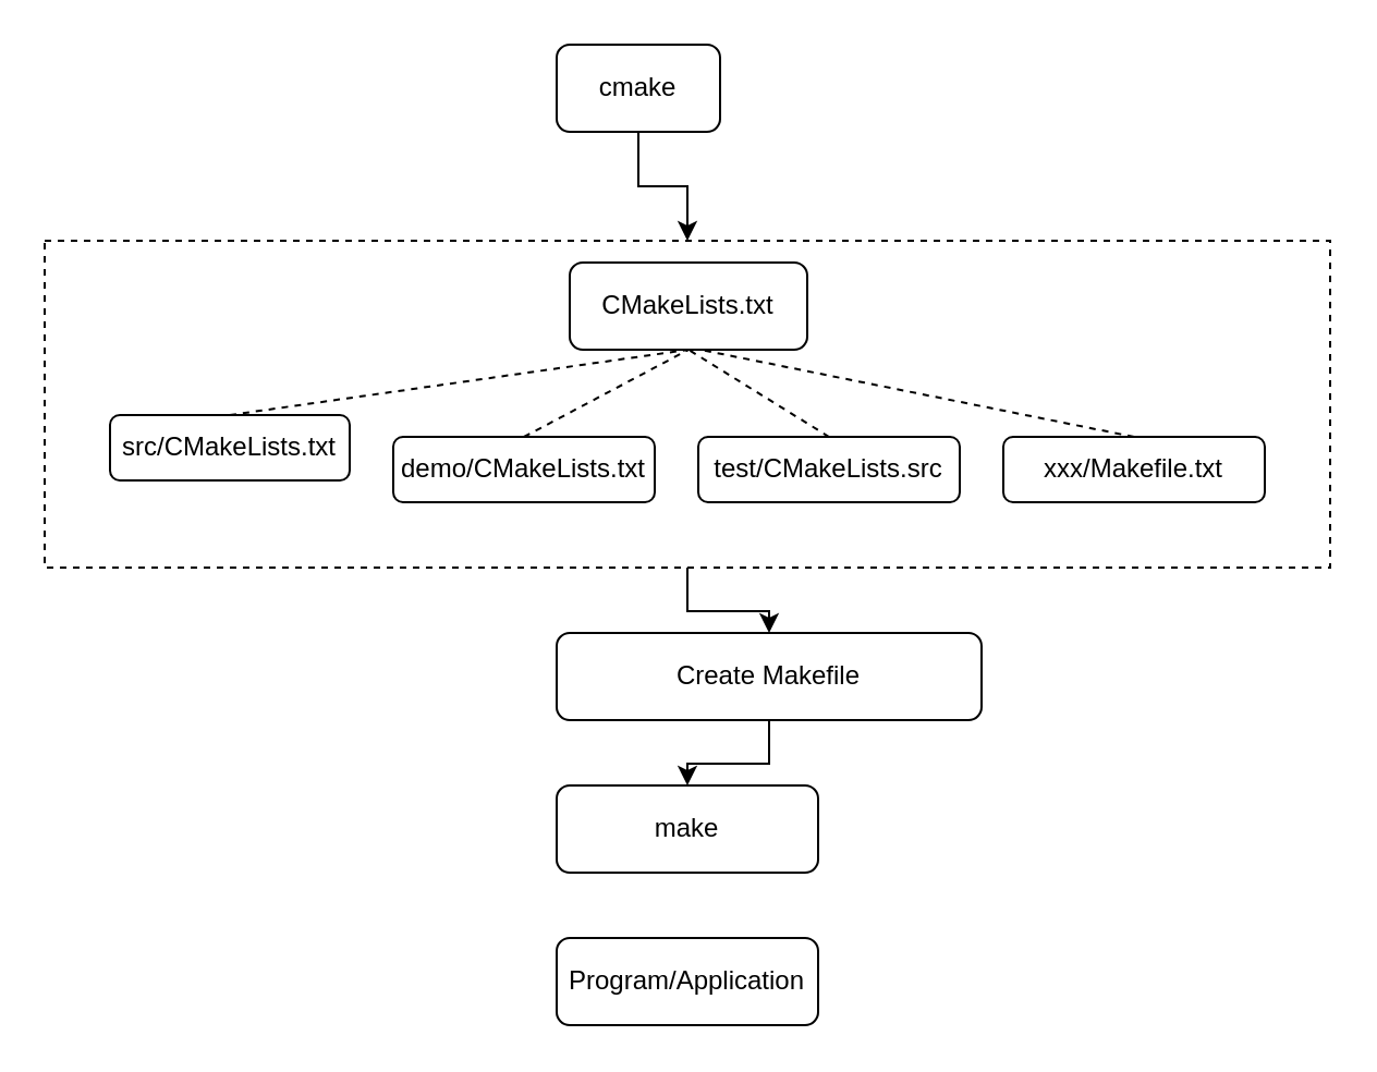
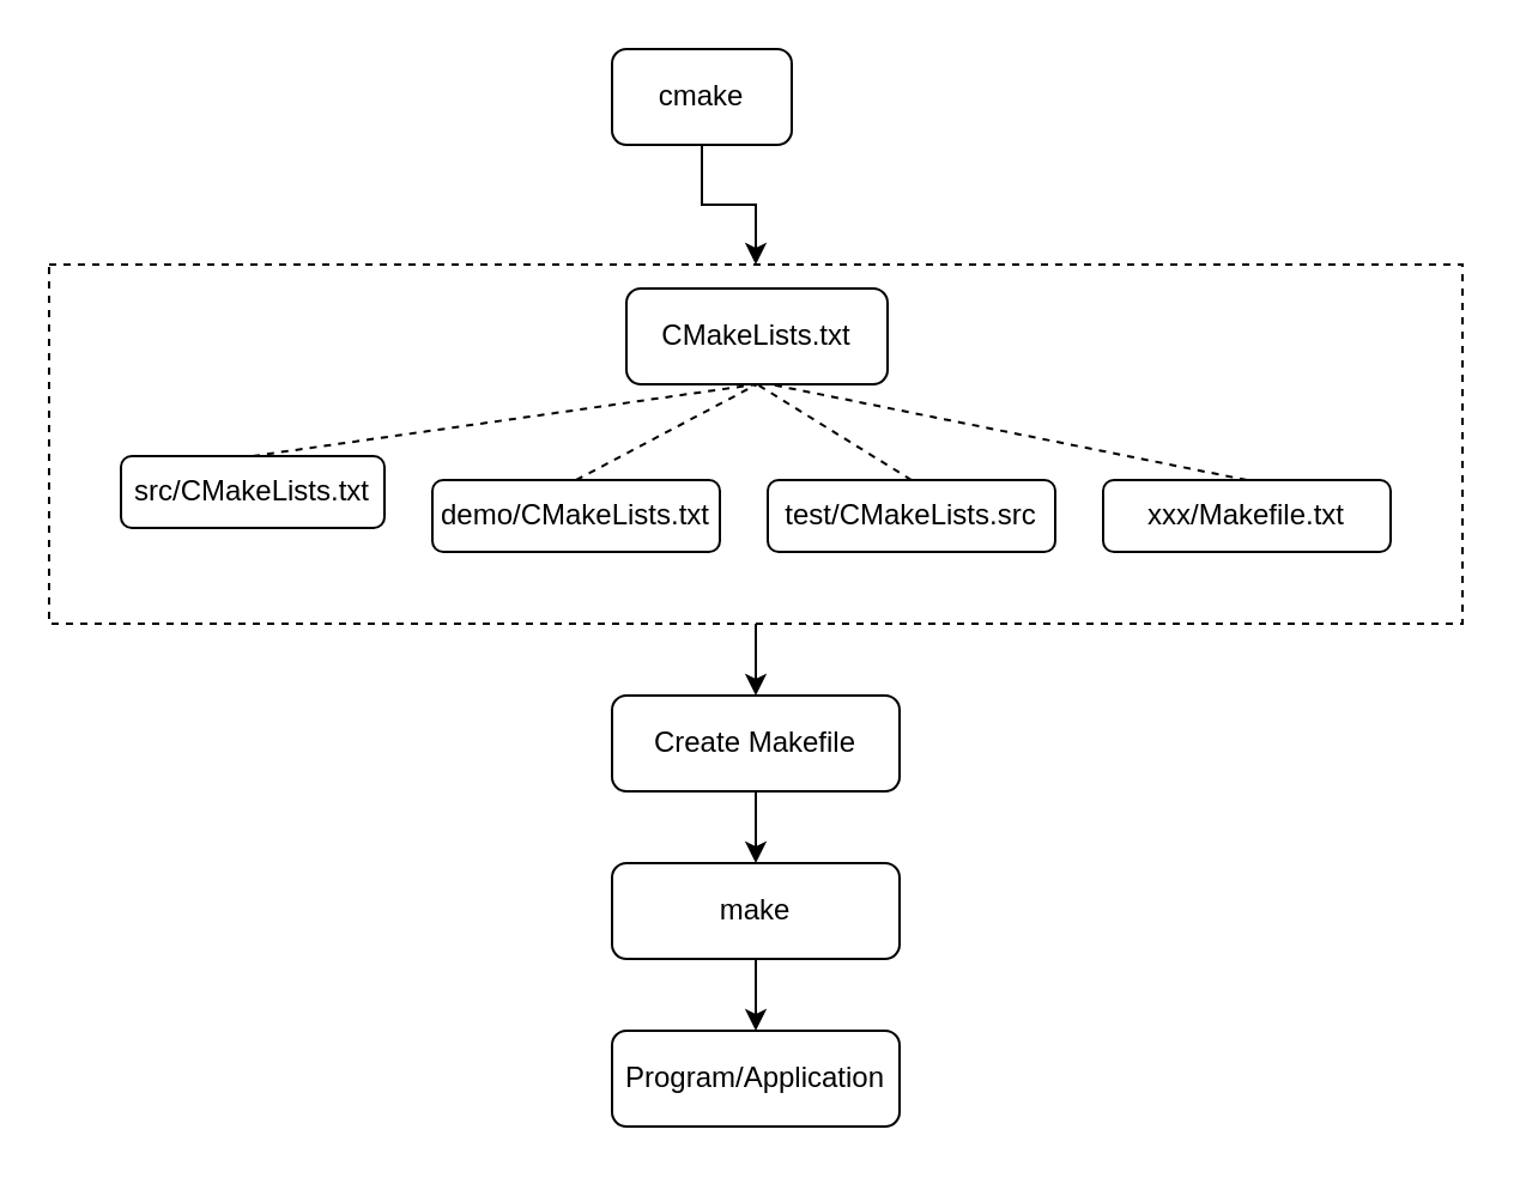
- <mxCell id="8" value="Create Makefile" style="rounded=1;whiteSpace=wrap;html=1;fontSize=12;glass=0;strokeWidth=1;shadow=0;" parent="1" vertex="1"><mxGeometry x="255" y="290" width="195" height="40" as="geometry" /></mxCell>
+ <mxCell id="8" value="Create Makefile" style="rounded=1;whiteSpace=wrap;html=1;fontSize=12;glass=0;strokeWidth=1;shadow=0;" parent="1" vertex="1"><mxGeometry x="255" y="290" width="120" height="40" as="geometry" /></mxCell>
+ <mxCell id="5" style="edgeStyle=orthogonalEdgeStyle;rounded=0;orthogonalLoop=1;jettySize=auto;html=1;exitX=0.5;exitY=1;exitDx=0;exitDy=0;" edge="1" parent="1" source="6" target="15"><mxGeometry relative="1" as="geometry" /></mxCell>
